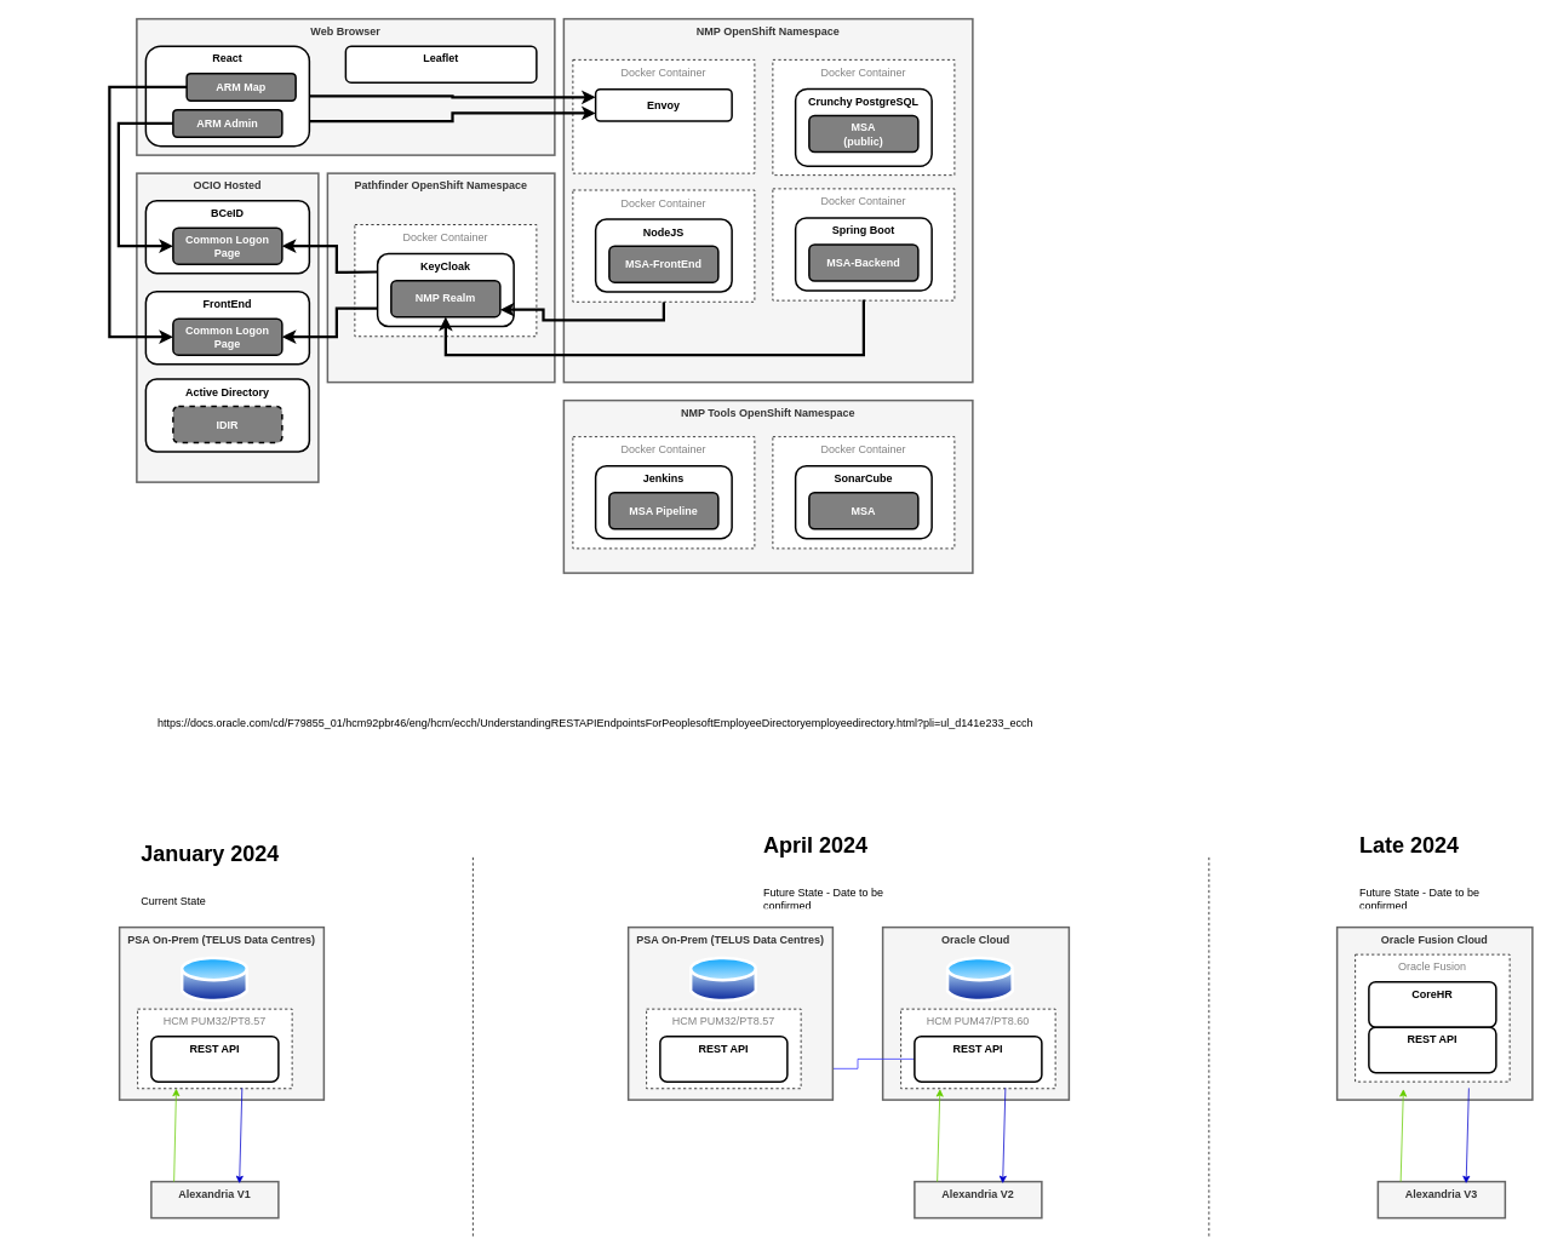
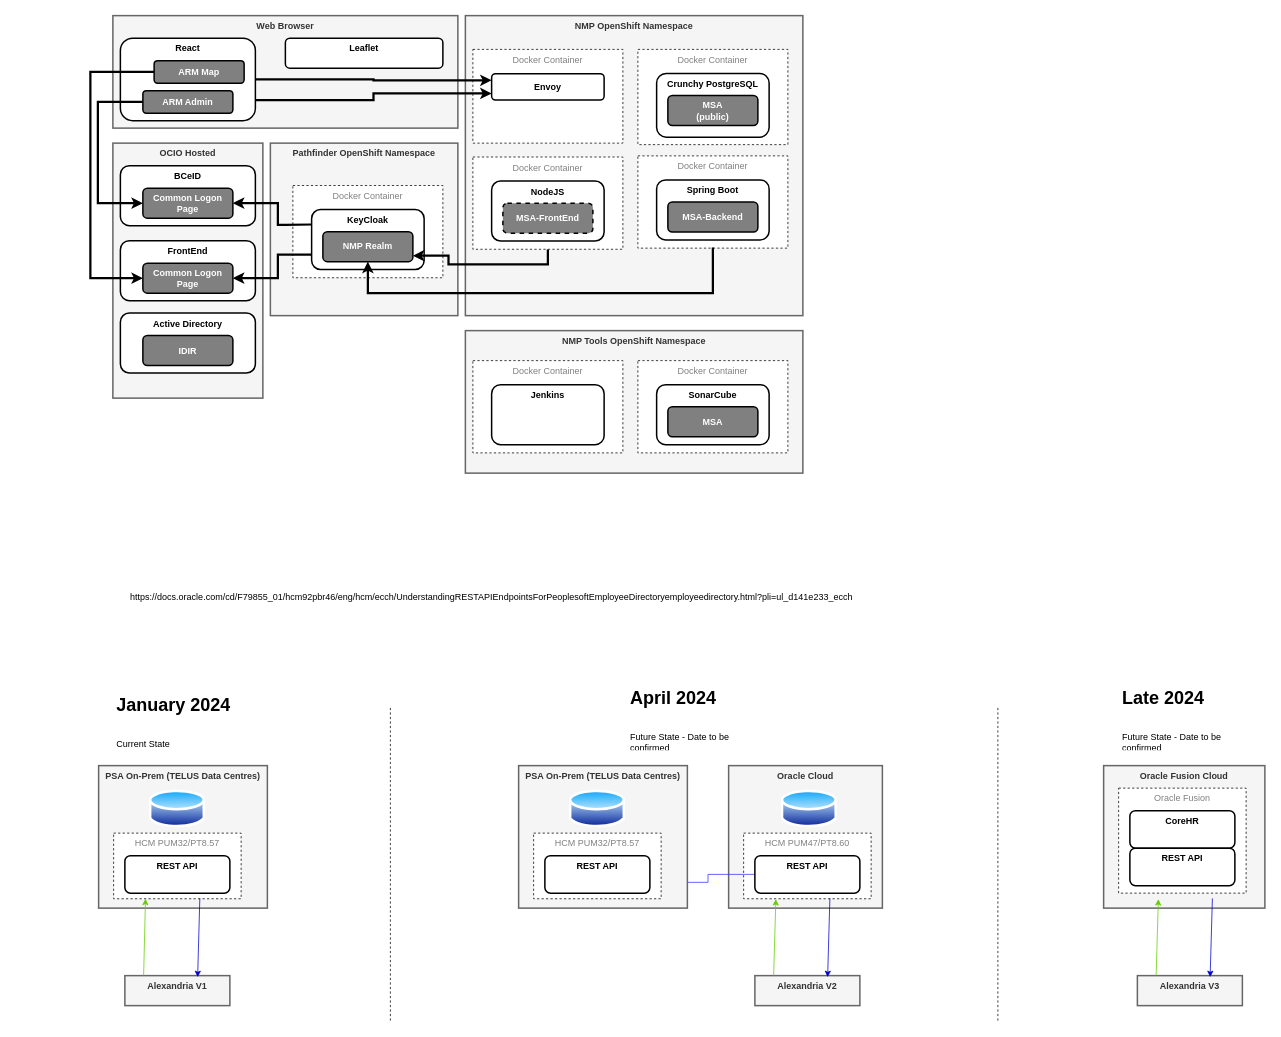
- <mxCell id="27" value="MSA-FrontEnd" style="rounded=1;whiteSpace=wrap;html=1;strokeWidth=2;fillColor=#808080;fontColor=#FFFFFF;fontStyle=1" parent="1" vertex="1"><mxGeometry x="670" y="270" width="120" height="40" as="geometry" /></mxCell>
+ <mxCell id="27" value="MSA-FrontEnd" style="rounded=1;whiteSpace=wrap;html=1;strokeWidth=2;fillColor=#808080;fontColor=#FFFFFF;fontStyle=1;dashed=1;" parent="1" vertex="1"><mxGeometry x="670" y="270" width="120" height="40" as="geometry" /></mxCell>
- <mxCell id="35" value="IDIR" style="rounded=1;whiteSpace=wrap;html=1;strokeWidth=2;fillColor=#808080;fontColor=#FFFFFF;fontStyle=1;dashed=1;" parent="1" vertex="1"><mxGeometry x="190" y="446.5" width="120" height="40" as="geometry" /></mxCell>
+ <mxCell id="35" value="IDIR" style="rounded=1;whiteSpace=wrap;html=1;strokeWidth=2;fillColor=#808080;fontColor=#FFFFFF;fontStyle=1" parent="1" vertex="1"><mxGeometry x="190" y="446.5" width="120" height="40" as="geometry" /></mxCell>
- <mxCell id="39" value="MSA Pipeline" style="rounded=1;whiteSpace=wrap;html=1;strokeWidth=2;fillColor=#808080;fontColor=#FFFFFF;fontStyle=1" parent="1" vertex="1"><mxGeometry x="670" y="541.5" width="120" height="40" as="geometry" /></mxCell>
